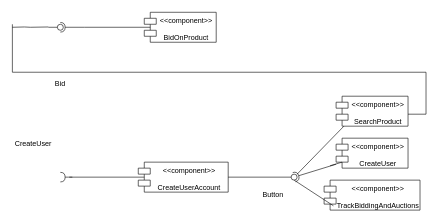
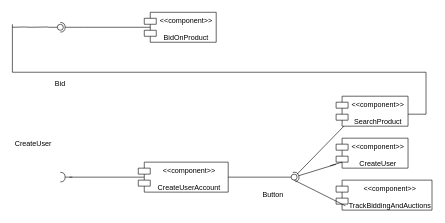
- <mxCell id="17" value="&amp;lt;&amp;lt;component&amp;gt;&amp;gt;&lt;div&gt;&lt;br&gt;&lt;/div&gt;&lt;div&gt;TrackBiddingAndAuctions&lt;/div&gt;" style="shape=module;align=left;spacingLeft=20;align=center;verticalAlign=top;whiteSpace=wrap;html=1;" parent="1" vertex="1"><mxGeometry x="540" y="300" width="160" height="50" as="geometry" /></mxCell>
+ <mxCell id="17" value="&amp;lt;&amp;lt;component&amp;gt;&amp;gt;&lt;div&gt;&lt;br&gt;&lt;/div&gt;&lt;div&gt;TrackBiddingAndAuctions&lt;/div&gt;" style="shape=module;align=left;spacingLeft=20;align=center;verticalAlign=top;whiteSpace=wrap;html=1;" parent="1" vertex="1"><mxGeometry x="560" y="300" width="160" height="50" as="geometry" /></mxCell>
